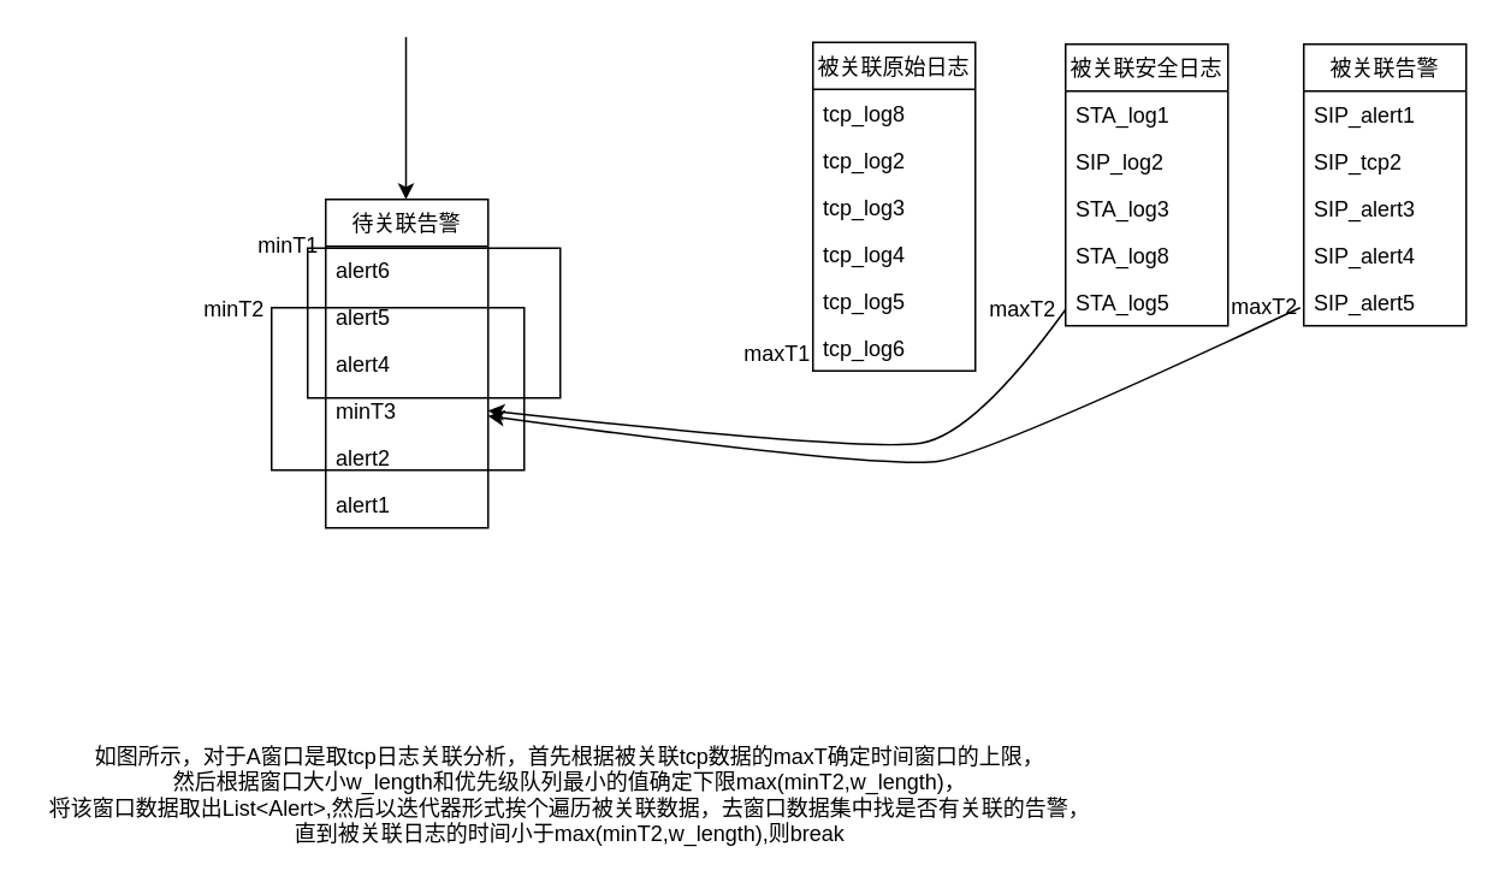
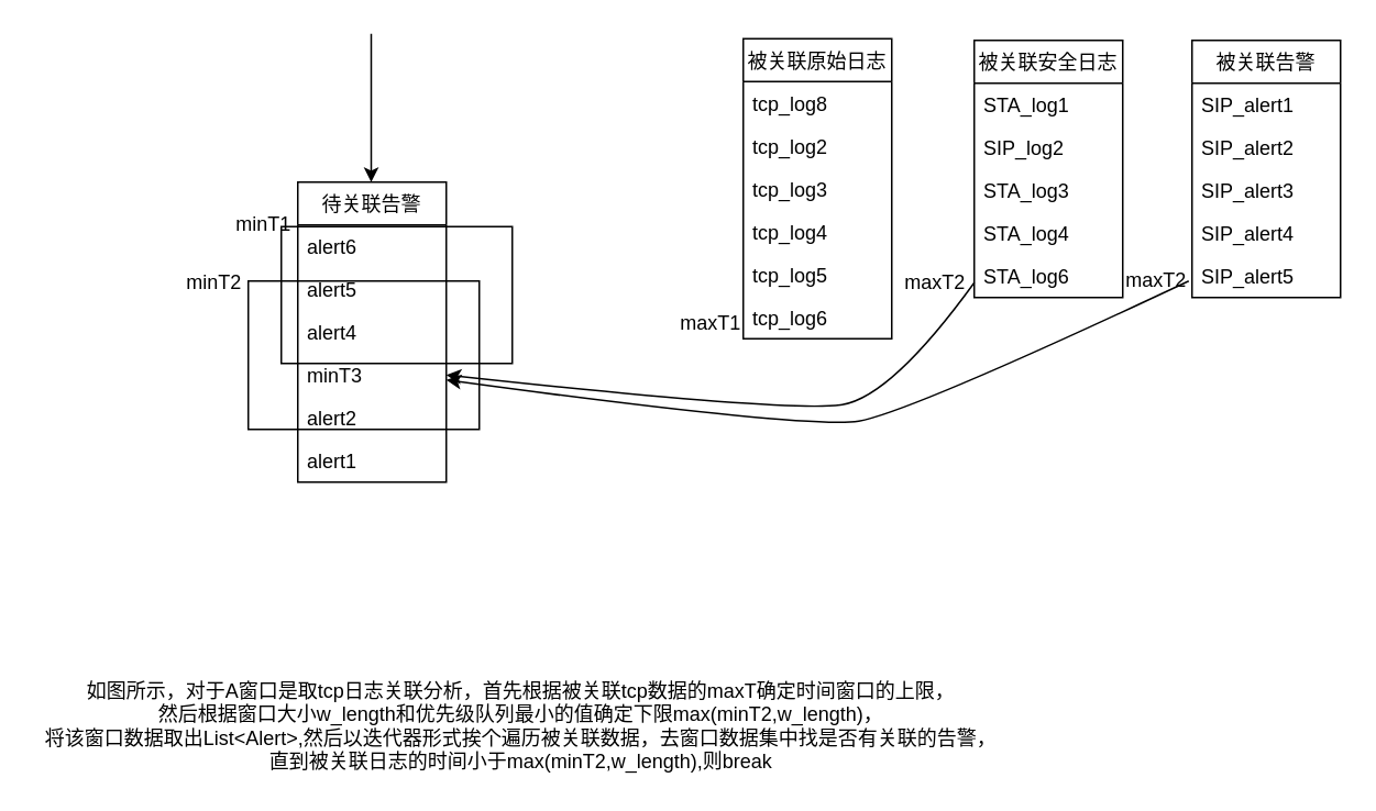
- <mxCell id="29" value="SIP_tcp2" style="text;strokeColor=none;fillColor=none;align=left;verticalAlign=top;spacingLeft=4;spacingRight=4;overflow=hidden;rotatable=0;points=[[0,0.5],[1,0.5]];portConstraint=eastwest;" vertex="1" parent="27"><mxGeometry y="52" width="90" height="26" as="geometry" /></mxCell>
+ <mxCell id="29" value="SIP_alert2" style="text;strokeColor=none;fillColor=none;align=left;verticalAlign=top;spacingLeft=4;spacingRight=4;overflow=hidden;rotatable=0;points=[[0,0.5],[1,0.5]];portConstraint=eastwest;" vertex="1" parent="27"><mxGeometry y="52" width="90" height="26" as="geometry" /></mxCell>
- <mxCell id="25" value="STA_log8" style="text;strokeColor=none;fillColor=none;align=left;verticalAlign=top;spacingLeft=4;spacingRight=4;overflow=hidden;rotatable=0;points=[[0,0.5],[1,0.5]];portConstraint=eastwest;" vertex="1" parent="21"><mxGeometry y="104" width="90" height="26" as="geometry" /></mxCell>
+ <mxCell id="25" value="STA_log4" style="text;strokeColor=none;fillColor=none;align=left;verticalAlign=top;spacingLeft=4;spacingRight=4;overflow=hidden;rotatable=0;points=[[0,0.5],[1,0.5]];portConstraint=eastwest;" vertex="1" parent="21"><mxGeometry y="104" width="90" height="26" as="geometry" /></mxCell>
- <mxCell id="26" value="STA_log5" style="text;strokeColor=none;fillColor=none;align=left;verticalAlign=top;spacingLeft=4;spacingRight=4;overflow=hidden;rotatable=0;points=[[0,0.5],[1,0.5]];portConstraint=eastwest;" vertex="1" parent="21"><mxGeometry y="130" width="90" height="26" as="geometry" /></mxCell>
+ <mxCell id="26" value="STA_log6" style="text;strokeColor=none;fillColor=none;align=left;verticalAlign=top;spacingLeft=4;spacingRight=4;overflow=hidden;rotatable=0;points=[[0,0.5],[1,0.5]];portConstraint=eastwest;" vertex="1" parent="21"><mxGeometry y="130" width="90" height="26" as="geometry" /></mxCell>
